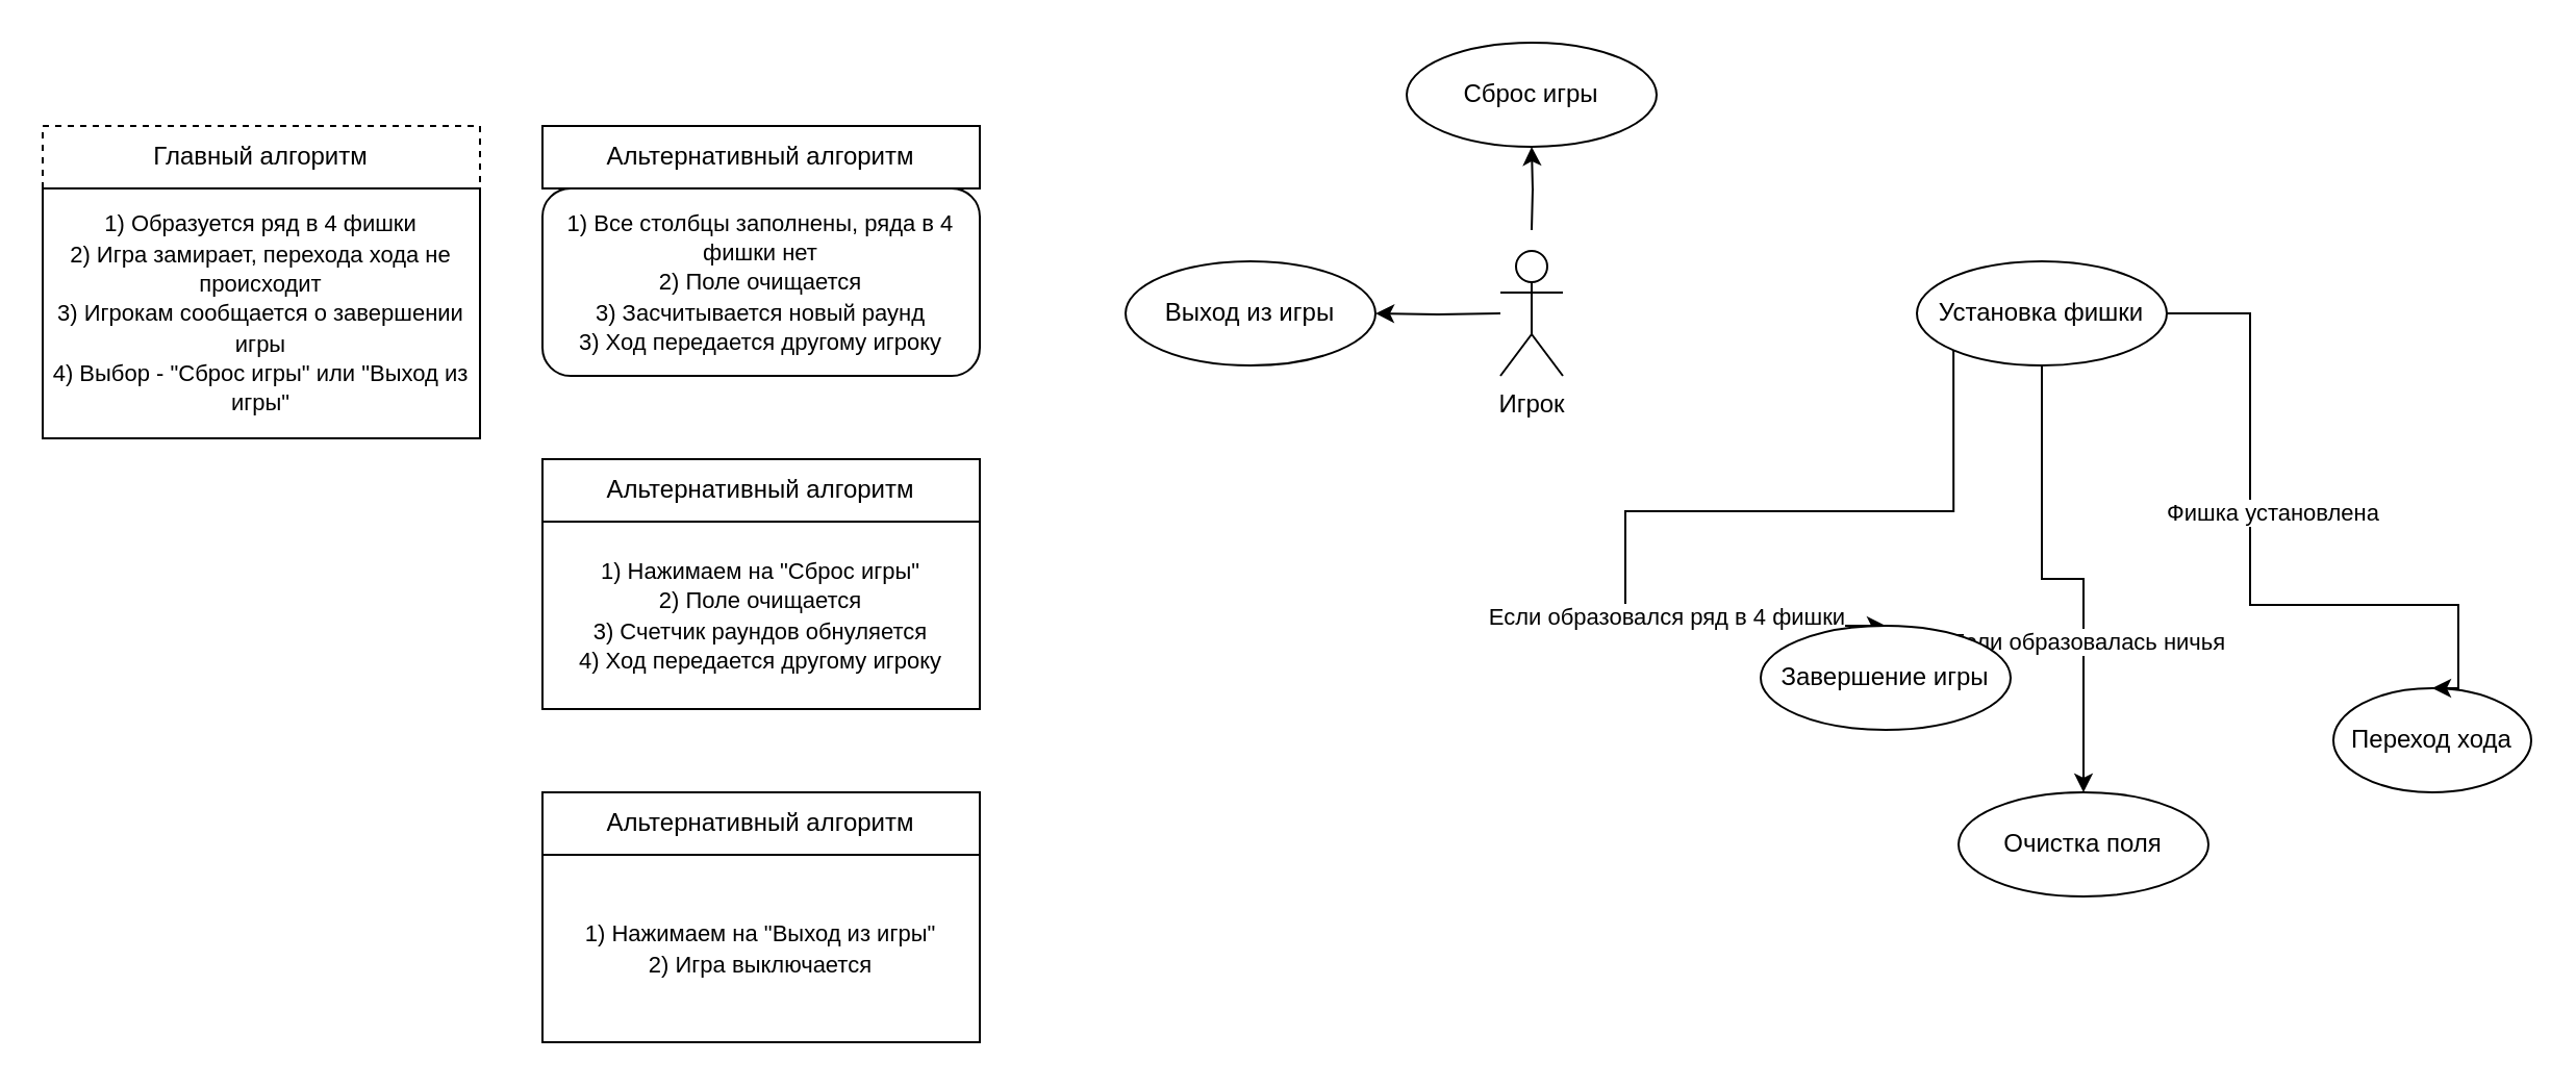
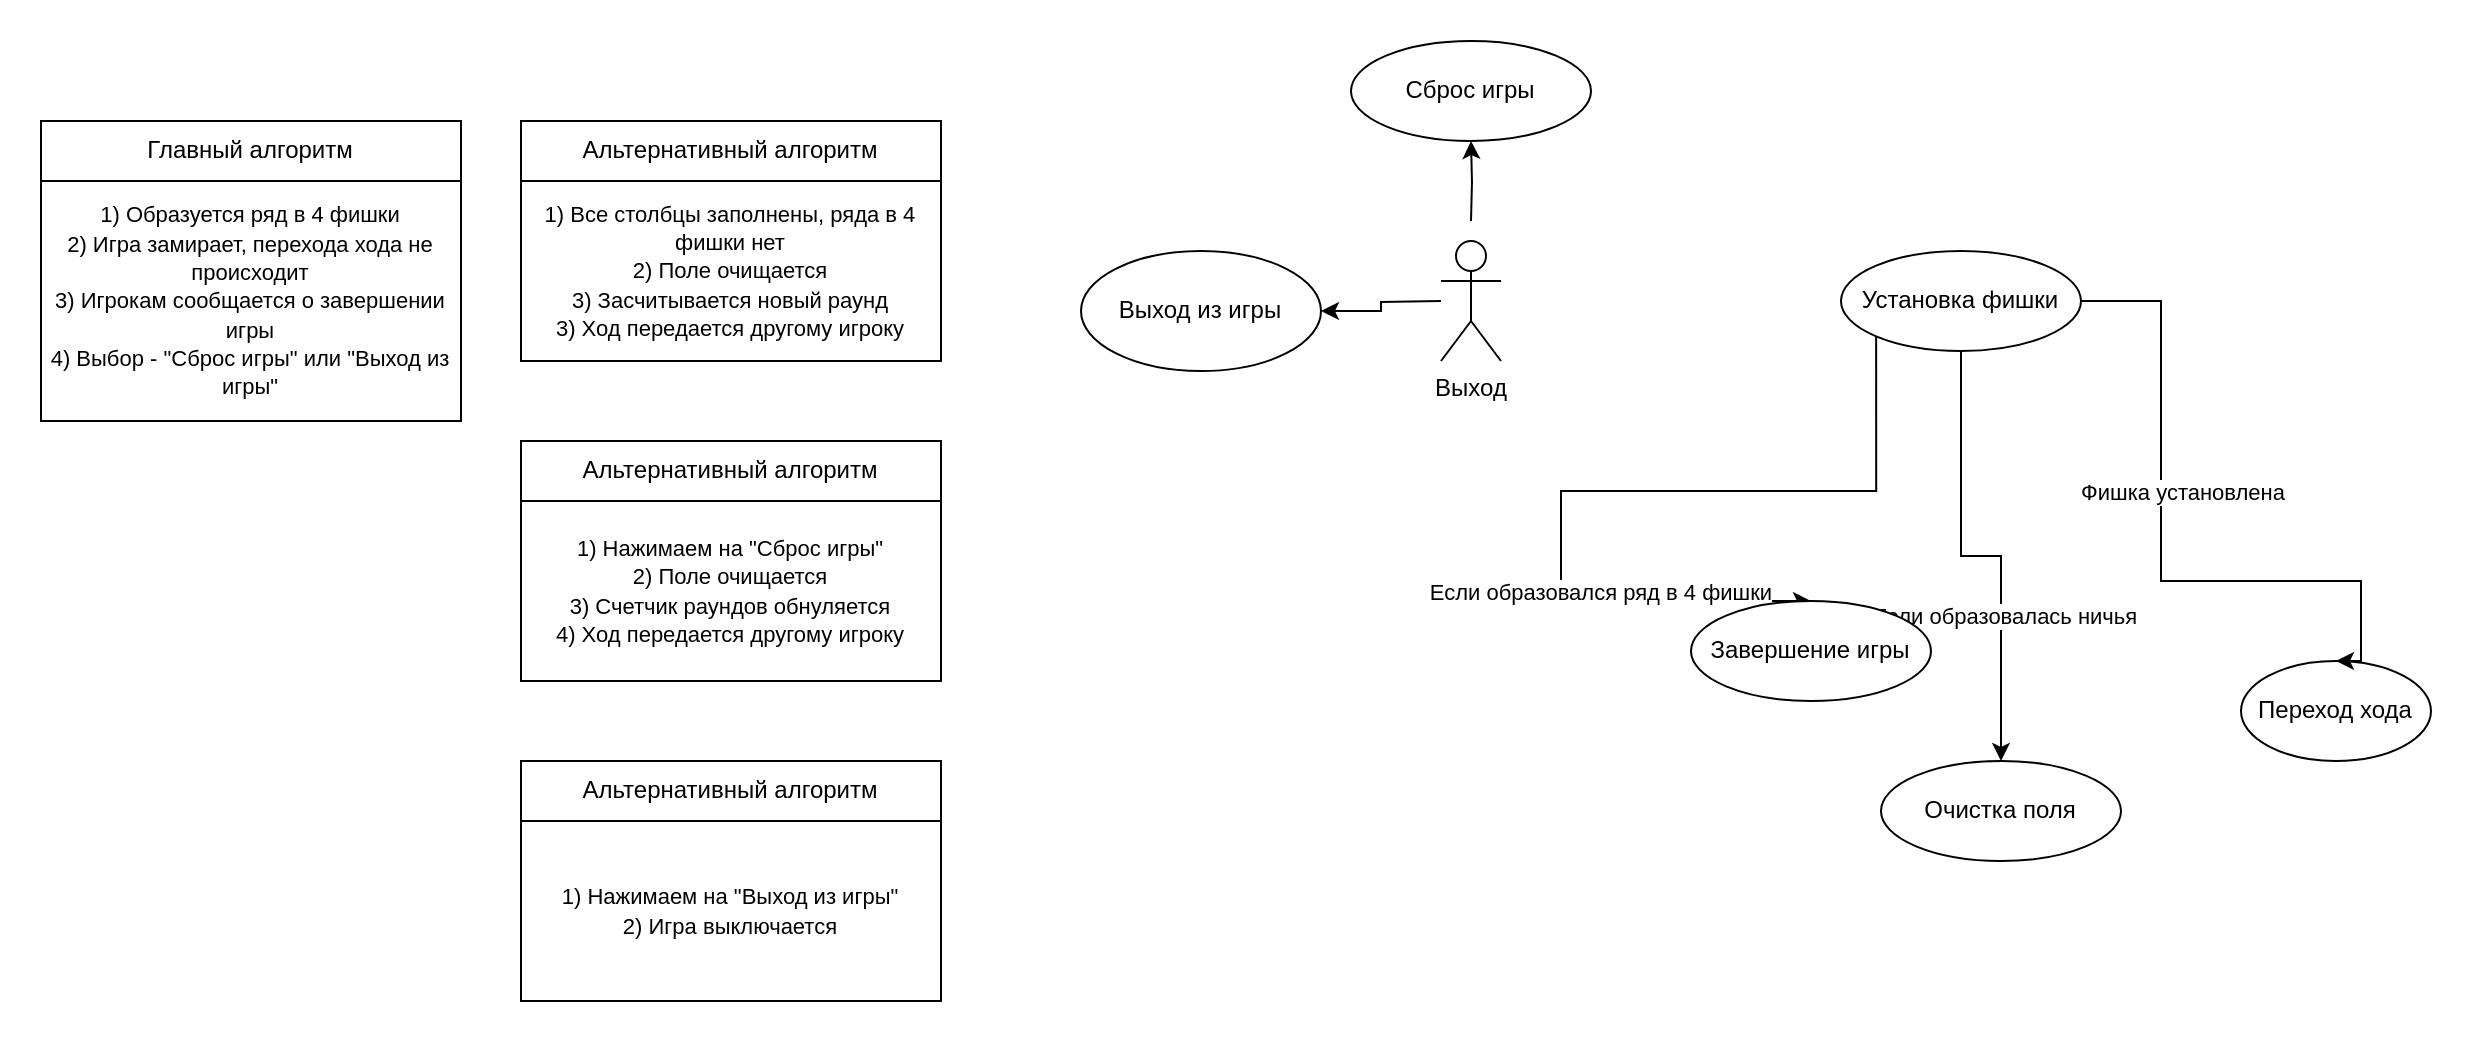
- <mxCell id="17" value="Главный алгоритм" style="rounded=0;whiteSpace=wrap;html=1;dashed=1;" vertex="1" parent="1"><mxGeometry x="20" y="60" width="210" height="30" as="geometry" /></mxCell>
+ <mxCell id="17" value="Главный алгоритм" style="rounded=0;whiteSpace=wrap;html=1;" vertex="1" parent="1"><mxGeometry x="20" y="60" width="210" height="30" as="geometry" /></mxCell>
- <mxCell id="19" value="&lt;span style=&quot;font-size: 11px;&quot;&gt;1) Все столбцы заполнены, ряда в 4 фишки нет&lt;br&gt;&lt;/span&gt;&lt;font style=&quot;font-size: 11px;&quot;&gt;2) Поле очищается&lt;br&gt;3) Засчитывается новый раунд&lt;br&gt;3) Ход передается другому игроку&lt;br&gt;&lt;/font&gt;" style="whiteSpace=wrap;html=1;rounded=1;" vertex="1" parent="1"><mxGeometry x="260" y="90" width="210" height="90" as="geometry" /></mxCell>
+ <mxCell id="19" value="&lt;span style=&quot;font-size: 11px;&quot;&gt;1) Все столбцы заполнены, ряда в 4 фишки нет&lt;br&gt;&lt;/span&gt;&lt;font style=&quot;font-size: 11px;&quot;&gt;2) Поле очищается&lt;br&gt;3) Засчитывается новый раунд&lt;br&gt;3) Ход передается другому игроку&lt;br&gt;&lt;/font&gt;" style="rounded=0;whiteSpace=wrap;html=1;" vertex="1" parent="1"><mxGeometry x="260" y="90" width="210" height="90" as="geometry" /></mxCell>
- <mxCell id="16" value="Выход из игры" style="ellipse;whiteSpace=wrap;html=1;" vertex="1" parent="1"><mxGeometry x="540" y="125" width="120" height="50" as="geometry" /></mxCell>
+ <mxCell id="16" value="Выход из игры" style="ellipse;whiteSpace=wrap;html=1;" vertex="1" parent="1"><mxGeometry x="540" y="125" width="120" height="60" as="geometry" /></mxCell>
- <mxCell id="4" value="Игрок" style="shape=umlActor;verticalLabelPosition=bottom;verticalAlign=top;html=1;outlineConnect=0;" parent="1" vertex="1"><mxGeometry x="720" y="120" width="30" height="60" as="geometry" /></mxCell>
+ <mxCell id="4" value="Выход" style="shape=umlActor;verticalLabelPosition=bottom;verticalAlign=top;html=1;outlineConnect=0;" parent="1" vertex="1"><mxGeometry x="720" y="120" width="30" height="60" as="geometry" /></mxCell>
